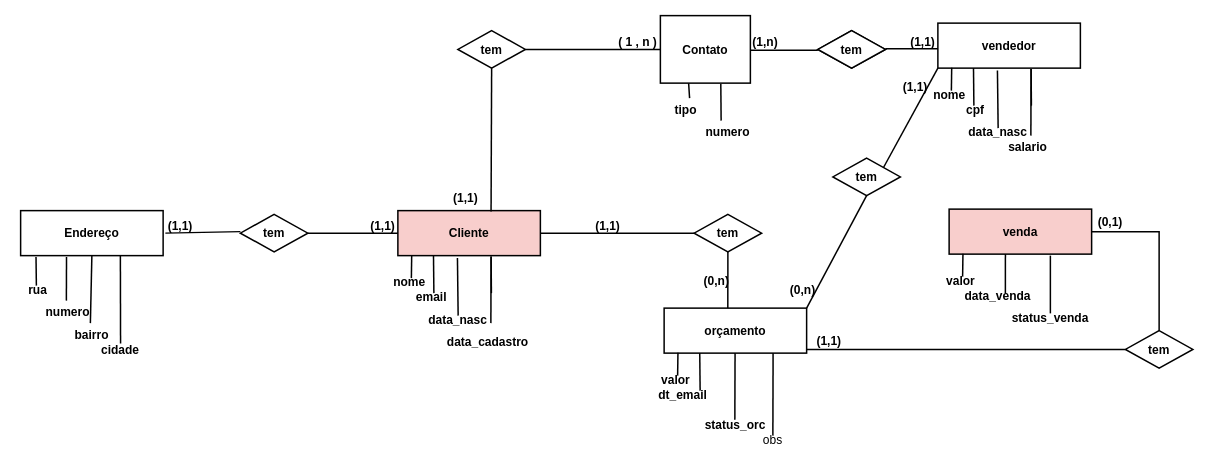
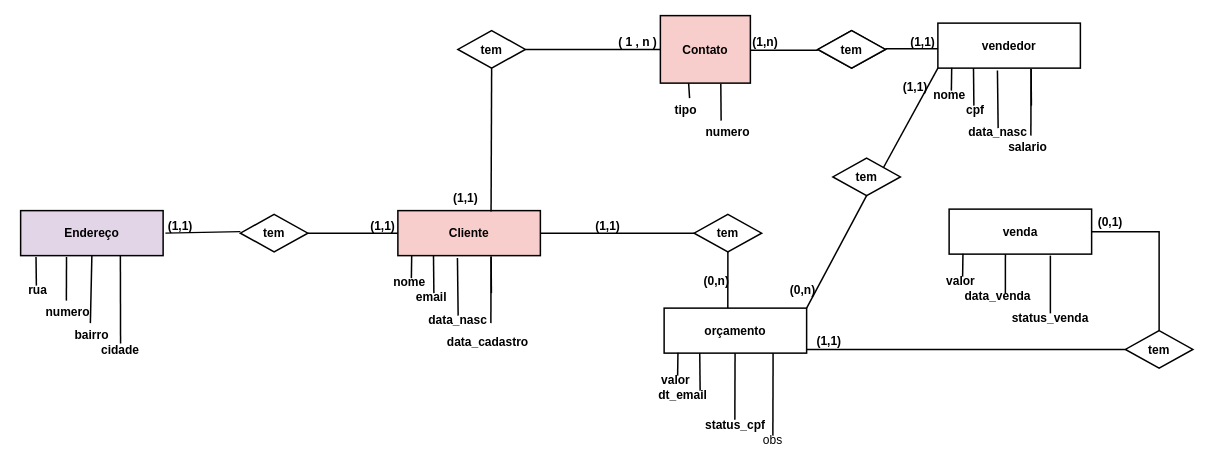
- <mxCell id="26" value="Contato" style="rounded=0;whiteSpace=wrap;html=1;fontSize=16;strokeWidth=2;fontStyle=1" vertex="1" parent="1"><mxGeometry x="880" y="20" width="120" height="90" as="geometry" /></mxCell>
+ <mxCell id="26" value="Contato" style="rounded=0;whiteSpace=wrap;html=1;fontSize=16;strokeWidth=2;fontStyle=1;fillColor=#f8cecc;" vertex="1" parent="1"><mxGeometry x="880" y="20" width="120" height="90" as="geometry" /></mxCell>
- <mxCell id="58" value="venda" style="rounded=0;whiteSpace=wrap;html=1;fontSize=16;strokeWidth=2;fontStyle=1;fillColor=#f8cecc;" vertex="1" parent="1"><mxGeometry x="1265" y="278" width="190" height="60" as="geometry" /></mxCell>
+ <mxCell id="58" value="venda" style="rounded=0;whiteSpace=wrap;html=1;fontSize=16;strokeWidth=2;fontStyle=1" vertex="1" parent="1"><mxGeometry x="1265" y="278" width="190" height="60" as="geometry" /></mxCell>
- <mxCell id="5" value="Endereço" style="rounded=0;whiteSpace=wrap;html=1;fontSize=16;strokeWidth=2;fontStyle=1" vertex="1" parent="1"><mxGeometry x="27" y="280" width="190" height="60" as="geometry" /></mxCell>
+ <mxCell id="5" value="Endereço" style="rounded=0;whiteSpace=wrap;html=1;fontSize=16;strokeWidth=2;fontStyle=1;fillColor=#e1d5e7;" vertex="1" parent="1"><mxGeometry x="27" y="280" width="190" height="60" as="geometry" /></mxCell>
- <mxCell id="66" value="status_orc" style="text;html=1;align=center;verticalAlign=middle;whiteSpace=wrap;rounded=0;fontSize=16;strokeWidth=2;fontStyle=1" vertex="1" parent="1"><mxGeometry x="950" y="550" width="60" height="30" as="geometry" /></mxCell>
+ <mxCell id="66" value="status_cpf" style="text;html=1;align=center;verticalAlign=middle;whiteSpace=wrap;rounded=0;fontSize=16;strokeWidth=2;fontStyle=1" vertex="1" parent="1"><mxGeometry x="950" y="550" width="60" height="30" as="geometry" /></mxCell>
